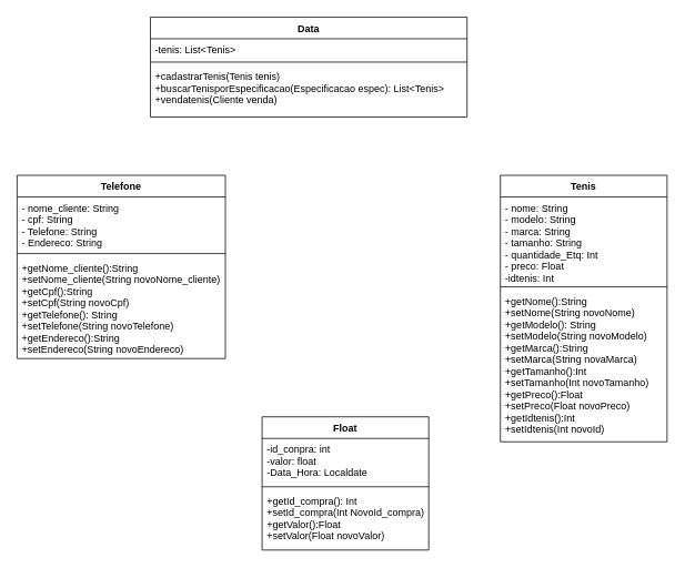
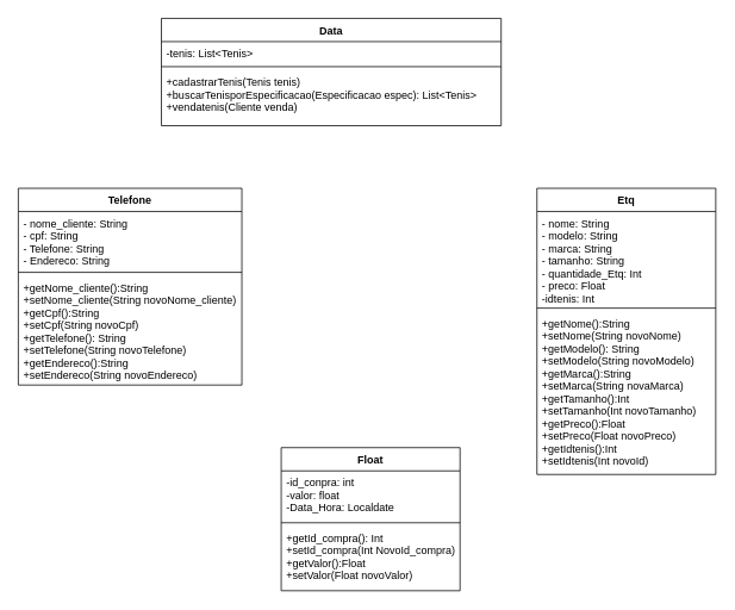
- <mxCell id="2" value="Tenis" style="swimlane;fontStyle=1;align=center;verticalAlign=top;childLayout=stackLayout;horizontal=1;startSize=26;horizontalStack=0;resizeParent=1;resizeParentMax=0;resizeLast=0;collapsible=1;marginBottom=0;" parent="1" vertex="1"><mxGeometry x="600" y="210" width="200" height="320" as="geometry" /></mxCell>
+ <mxCell id="2" value="Etq" style="swimlane;fontStyle=1;align=center;verticalAlign=top;childLayout=stackLayout;horizontal=1;startSize=26;horizontalStack=0;resizeParent=1;resizeParentMax=0;resizeLast=0;collapsible=1;marginBottom=0;" parent="1" vertex="1"><mxGeometry x="600" y="210" width="200" height="320" as="geometry" /></mxCell>
